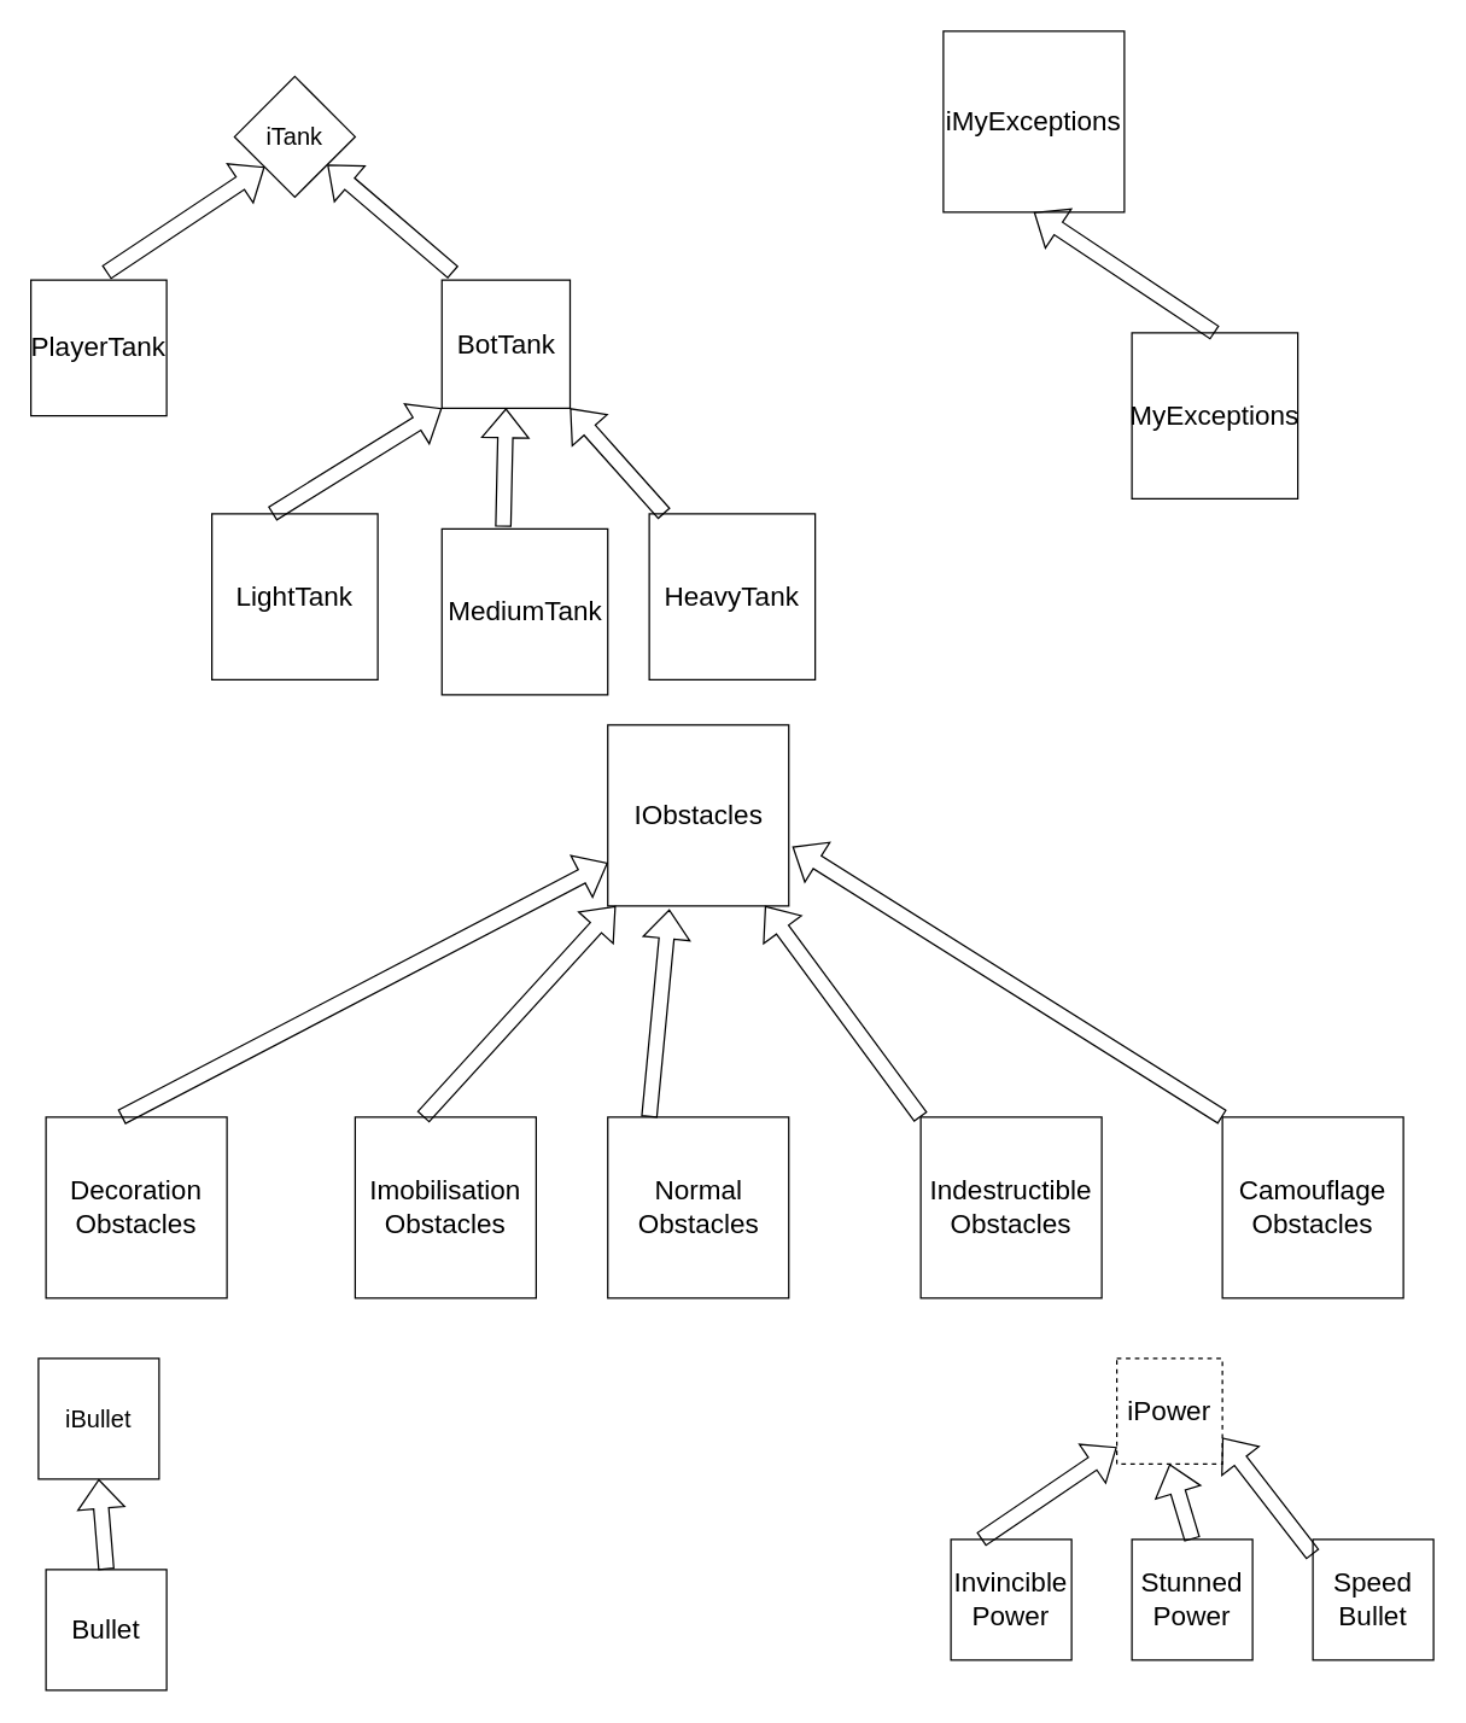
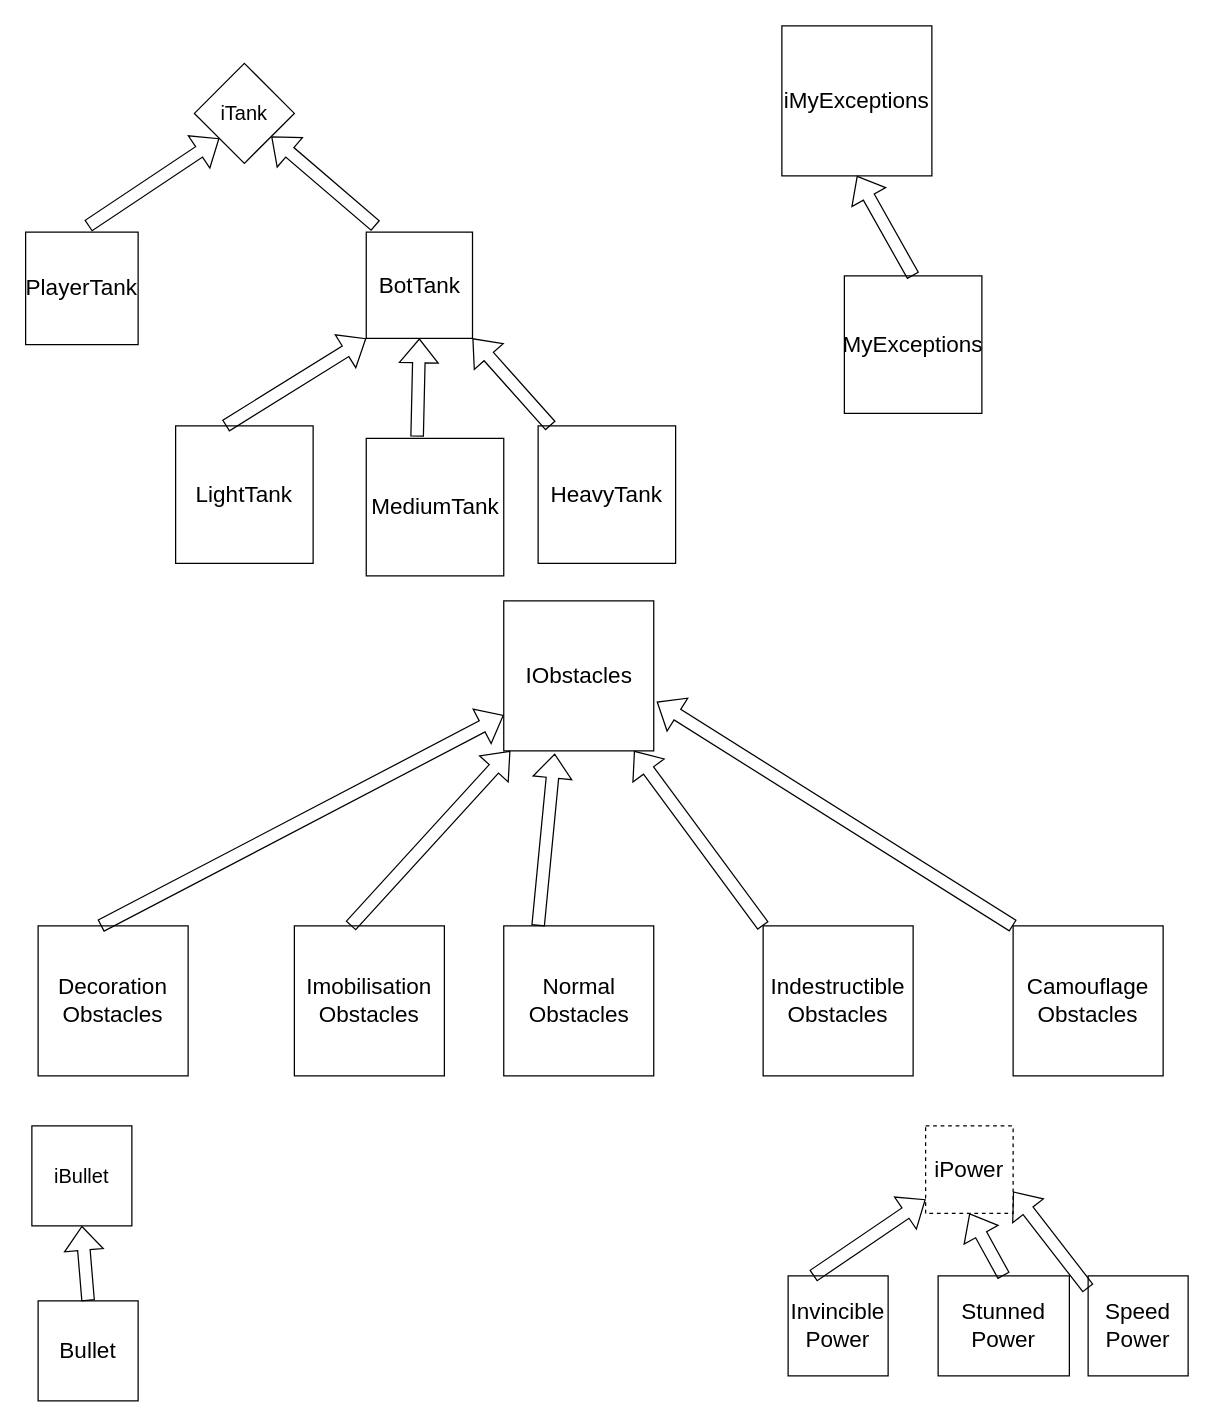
- <mxCell id="14" value="MyExceptions" style="whiteSpace=wrap;html=1;aspect=fixed;fontSize=18;" parent="1" vertex="1"><mxGeometry x="750" y="220" width="110" height="110" as="geometry" /></mxCell>
+ <mxCell id="14" value="MyExceptions" style="whiteSpace=wrap;html=1;aspect=fixed;fontSize=18;" parent="1" vertex="1"><mxGeometry x="675" y="220" width="110" height="110" as="geometry" /></mxCell>
- <mxCell id="32" value="Stunned&lt;br&gt;Power" style="whiteSpace=wrap;html=1;aspect=fixed;fontSize=18;" vertex="1" parent="1"><mxGeometry x="750" y="1020" width="80" height="80" as="geometry" /></mxCell>
+ <mxCell id="32" value="Stunned&lt;br&gt;Power" style="whiteSpace=wrap;html=1;aspect=fixed;fontSize=18;" vertex="1" parent="1"><mxGeometry x="750" y="1020" width="105" height="80" as="geometry" /></mxCell>
- <mxCell id="33" value="Speed Bullet" style="whiteSpace=wrap;html=1;aspect=fixed;fontSize=18;" vertex="1" parent="1"><mxGeometry x="870" y="1020" width="80" height="80" as="geometry" /></mxCell>
+ <mxCell id="33" value="Speed Power" style="whiteSpace=wrap;html=1;aspect=fixed;fontSize=18;" vertex="1" parent="1"><mxGeometry x="870" y="1020" width="80" height="80" as="geometry" /></mxCell>
